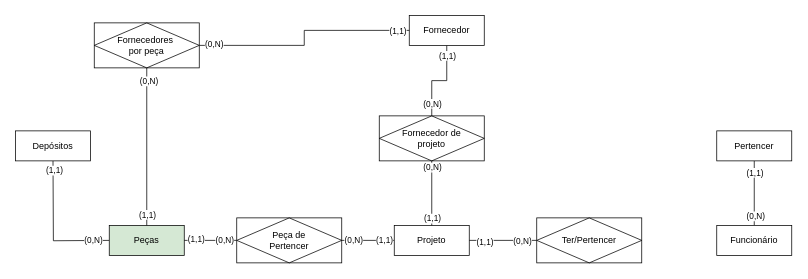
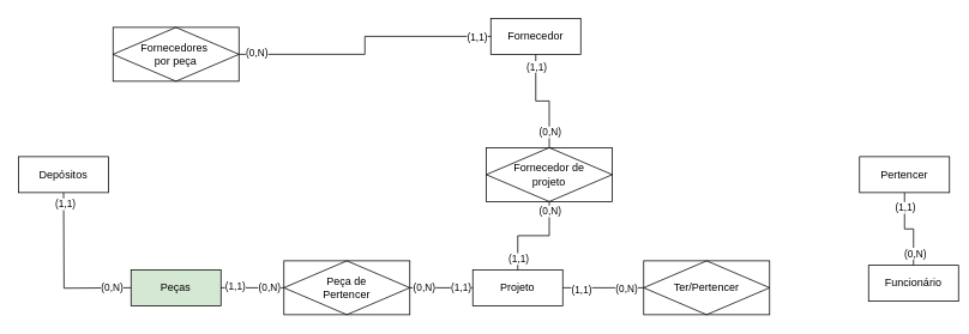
- <mxCell id="27" value="Fornecedor de &lt;br&gt;projeto" style="shape=associativeEntity;whiteSpace=wrap;html=1;align=center;" parent="1" vertex="1"><mxGeometry x="505" y="154" width="140" height="60" as="geometry" /></mxCell>
+ <mxCell id="27" value="Fornecedor de &lt;br&gt;projeto" style="shape=associativeEntity;whiteSpace=wrap;html=1;align=center;" parent="1" vertex="1"><mxGeometry x="540" y="164" width="140" height="60" as="geometry" /></mxCell>
- <mxCell id="35" style="edgeStyle=orthogonalEdgeStyle;rounded=0;orthogonalLoop=1;jettySize=auto;html=1;exitX=0.5;exitY=1;exitDx=0;exitDy=0;endArrow=none;endFill=0;" parent="1" source="38" target="5" edge="1"><mxGeometry relative="1" as="geometry" /></mxCell>
- <mxCell id="36" value="(0,N)" style="edgeLabel;html=1;align=center;verticalAlign=middle;resizable=0;points=[];" parent="35" vertex="1" connectable="0"><mxGeometry x="-0.836" y="2" relative="1" as="geometry"><mxPoint as="offset" /></mxGeometry></mxCell>
- <mxCell id="37" value="(1,1)" style="edgeLabel;html=1;align=center;verticalAlign=middle;resizable=0;points=[];" parent="35" vertex="1" connectable="0"><mxGeometry x="0.856" y="-2" relative="1" as="geometry"><mxPoint x="2" as="offset" /></mxGeometry></mxCell>
- <mxCell id="10" value="Funcionário" style="whiteSpace=wrap;html=1;align=center;" parent="1" vertex="1"><mxGeometry x="955" y="300" width="100" height="40" as="geometry" /></mxCell>
+ <mxCell id="10" value="Funcionário" style="whiteSpace=wrap;html=1;align=center;" parent="1" vertex="1"><mxGeometry x="965" y="295" width="100" height="40" as="geometry" /></mxCell>
